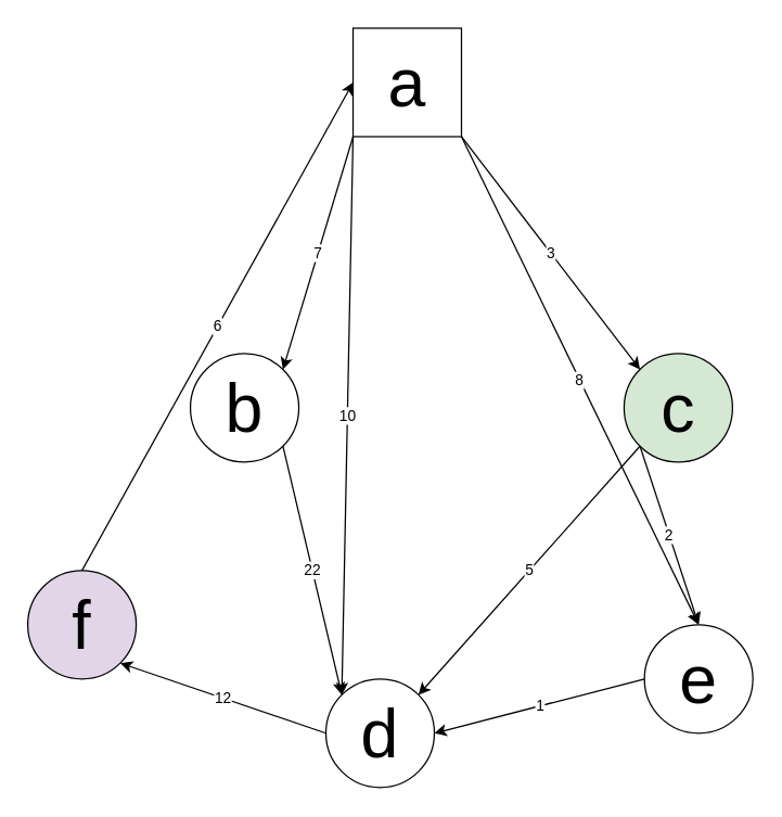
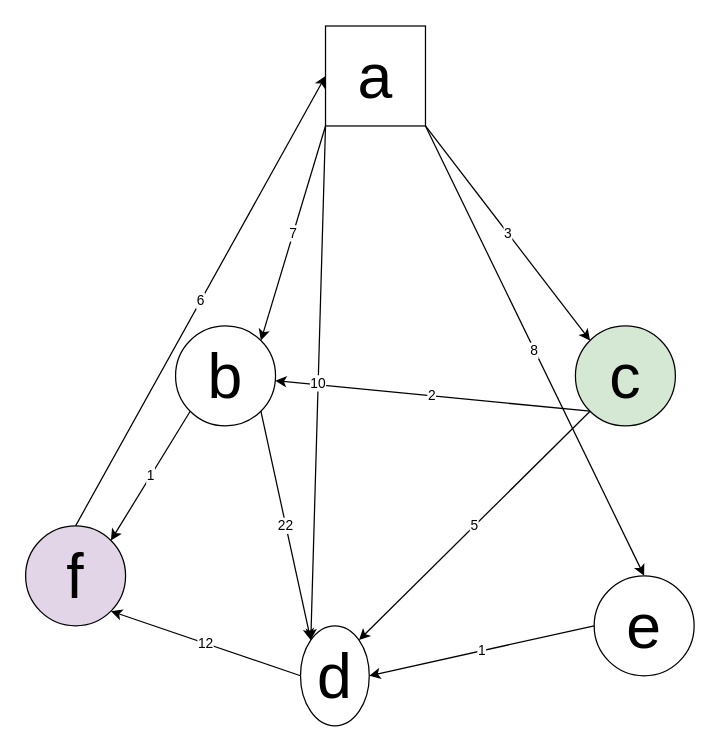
+ <mxCell id="16" value="1" style="endArrow=classic;html=1;exitX=0;exitY=1;exitDx=0;exitDy=0;entryX=1;entryY=0;entryDx=0;entryDy=0;" edge="1" parent="1" source="3" target="5"><mxGeometry width="50" height="50" relative="1" as="geometry"><mxPoint x="20" y="280" as="sourcePoint" /><mxPoint x="70" y="230" as="targetPoint" /></mxGeometry></mxCell>
- <mxCell id="10" value="2" style="endArrow=classic;html=1;exitX=0;exitY=1;exitDx=0;exitDy=0;entryX=0.5;entryY=0;entryDx=0;entryDy=0;" edge="1" parent="1" source="4" target="7"><mxGeometry width="50" height="50" relative="1" as="geometry"><mxPoint x="600" y="430" as="sourcePoint" /><mxPoint x="650" y="380" as="targetPoint" /></mxGeometry></mxCell>
+ <mxCell id="10" value="2" style="endArrow=classic;html=1;exitX=0;exitY=1;exitDx=0;exitDy=0;" edge="1" parent="1" source="4" target="3"><mxGeometry width="50" height="50" relative="1" as="geometry"><mxPoint x="600" y="430" as="sourcePoint" /><mxPoint x="650" y="380" as="targetPoint" /></mxGeometry></mxCell>
- <mxCell id="6" value="&lt;font style=&quot;font-size: 50px&quot;&gt;d&lt;/font&gt;" style="ellipse;whiteSpace=wrap;html=1;aspect=fixed;" vertex="1" parent="1"><mxGeometry x="240" y="500" width="80" height="80" as="geometry" /></mxCell>
+ <mxCell id="6" value="&lt;font style=&quot;font-size: 50px&quot;&gt;d&lt;/font&gt;" style="ellipse;whiteSpace=wrap;html=1;aspect=fixed;" vertex="1" parent="1"><mxGeometry x="240" y="500" width="55" height="80" as="geometry" /></mxCell>
